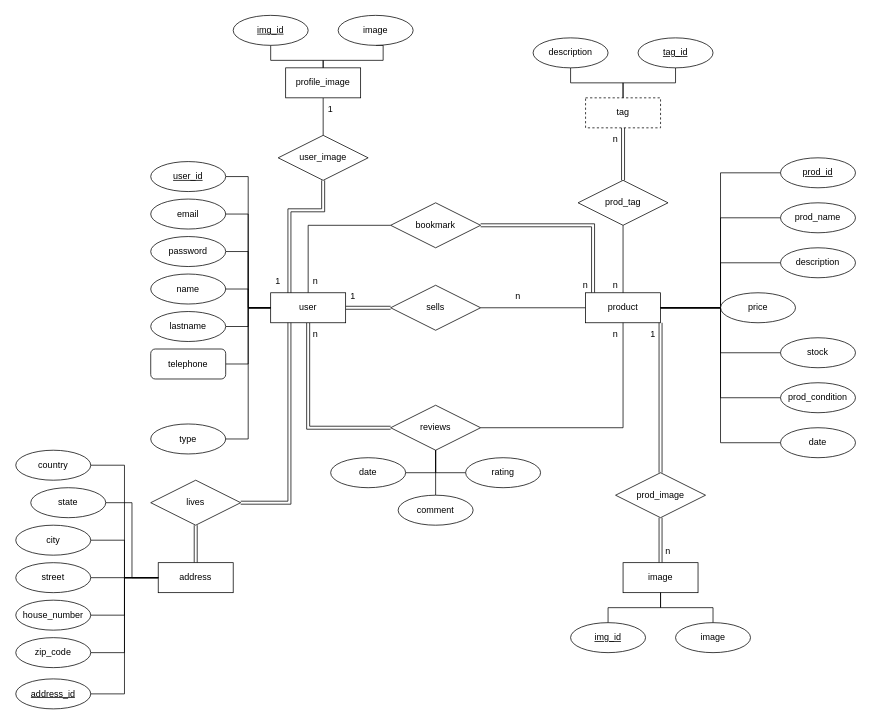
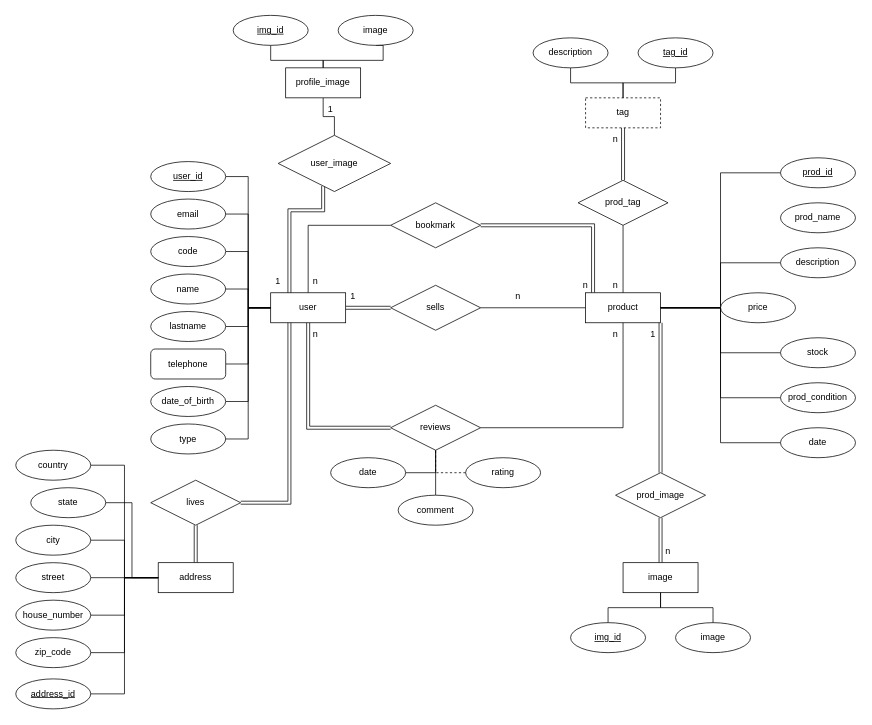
- <mxCell id="94" value="user_image" style="shape=rhombus;perimeter=rhombusPerimeter;whiteSpace=wrap;html=1;align=center;" vertex="1" parent="1"><mxGeometry x="370" y="180" width="120" height="60" as="geometry" /></mxCell>
+ <mxCell id="94" value="user_image" style="shape=rhombus;perimeter=rhombusPerimeter;whiteSpace=wrap;html=1;align=center;" vertex="1" parent="1"><mxGeometry x="370" y="180" width="150" height="75" as="geometry" /></mxCell>
- <mxCell id="24" style="edgeStyle=orthogonalEdgeStyle;rounded=0;orthogonalLoop=1;jettySize=auto;html=1;entryX=1;entryY=0.5;entryDx=0;entryDy=0;endArrow=none;endFill=0;" edge="1" parent="1" source="25" target="18"><mxGeometry relative="1" as="geometry" /></mxCell>
- <mxCell id="102" value="password" style="ellipse;whiteSpace=wrap;html=1;align=center;" vertex="1" parent="1"><mxGeometry y="315" width="100" height="40" as="geometry" x="200" /></mxCell>
+ <mxCell id="102" value="code" style="ellipse;whiteSpace=wrap;html=1;align=center;" vertex="1" parent="1"><mxGeometry y="315" width="100" height="40" as="geometry" x="200" /></mxCell>
+ <mxCell id="15" value="date_of_birth" style="ellipse;whiteSpace=wrap;html=1;align=center;" vertex="1" parent="1"><mxGeometry y="515" width="100" height="40" as="geometry" x="200" /></mxCell>
+ <mxCell id="14" style="edgeStyle=orthogonalEdgeStyle;rounded=0;orthogonalLoop=1;jettySize=auto;html=1;entryX=0;entryY=0.5;entryDx=0;entryDy=0;endArrow=none;endFill=0;" edge="1" parent="1" source="15" target="5"><mxGeometry relative="1" as="geometry" /></mxCell>
- <mxCell id="36" style="edgeStyle=orthogonalEdgeStyle;rounded=0;orthogonalLoop=1;jettySize=auto;html=1;entryX=0.5;entryY=1;entryDx=0;entryDy=0;endArrow=none;endFill=0;" edge="1" parent="1" source="37" target="33"><mxGeometry relative="1" as="geometry"><Array as="points"><mxPoint x="580" y="630" /></Array></mxGeometry></mxCell>
+ <mxCell id="36" style="edgeStyle=orthogonalEdgeStyle;rounded=0;orthogonalLoop=1;jettySize=auto;html=1;entryX=0.5;entryY=1;entryDx=0;entryDy=0;endArrow=none;endFill=0;dashed=1;" edge="1" parent="1" source="37" target="33"><mxGeometry relative="1" as="geometry"><Array as="points"><mxPoint x="580" y="630" /></Array></mxGeometry></mxCell>
